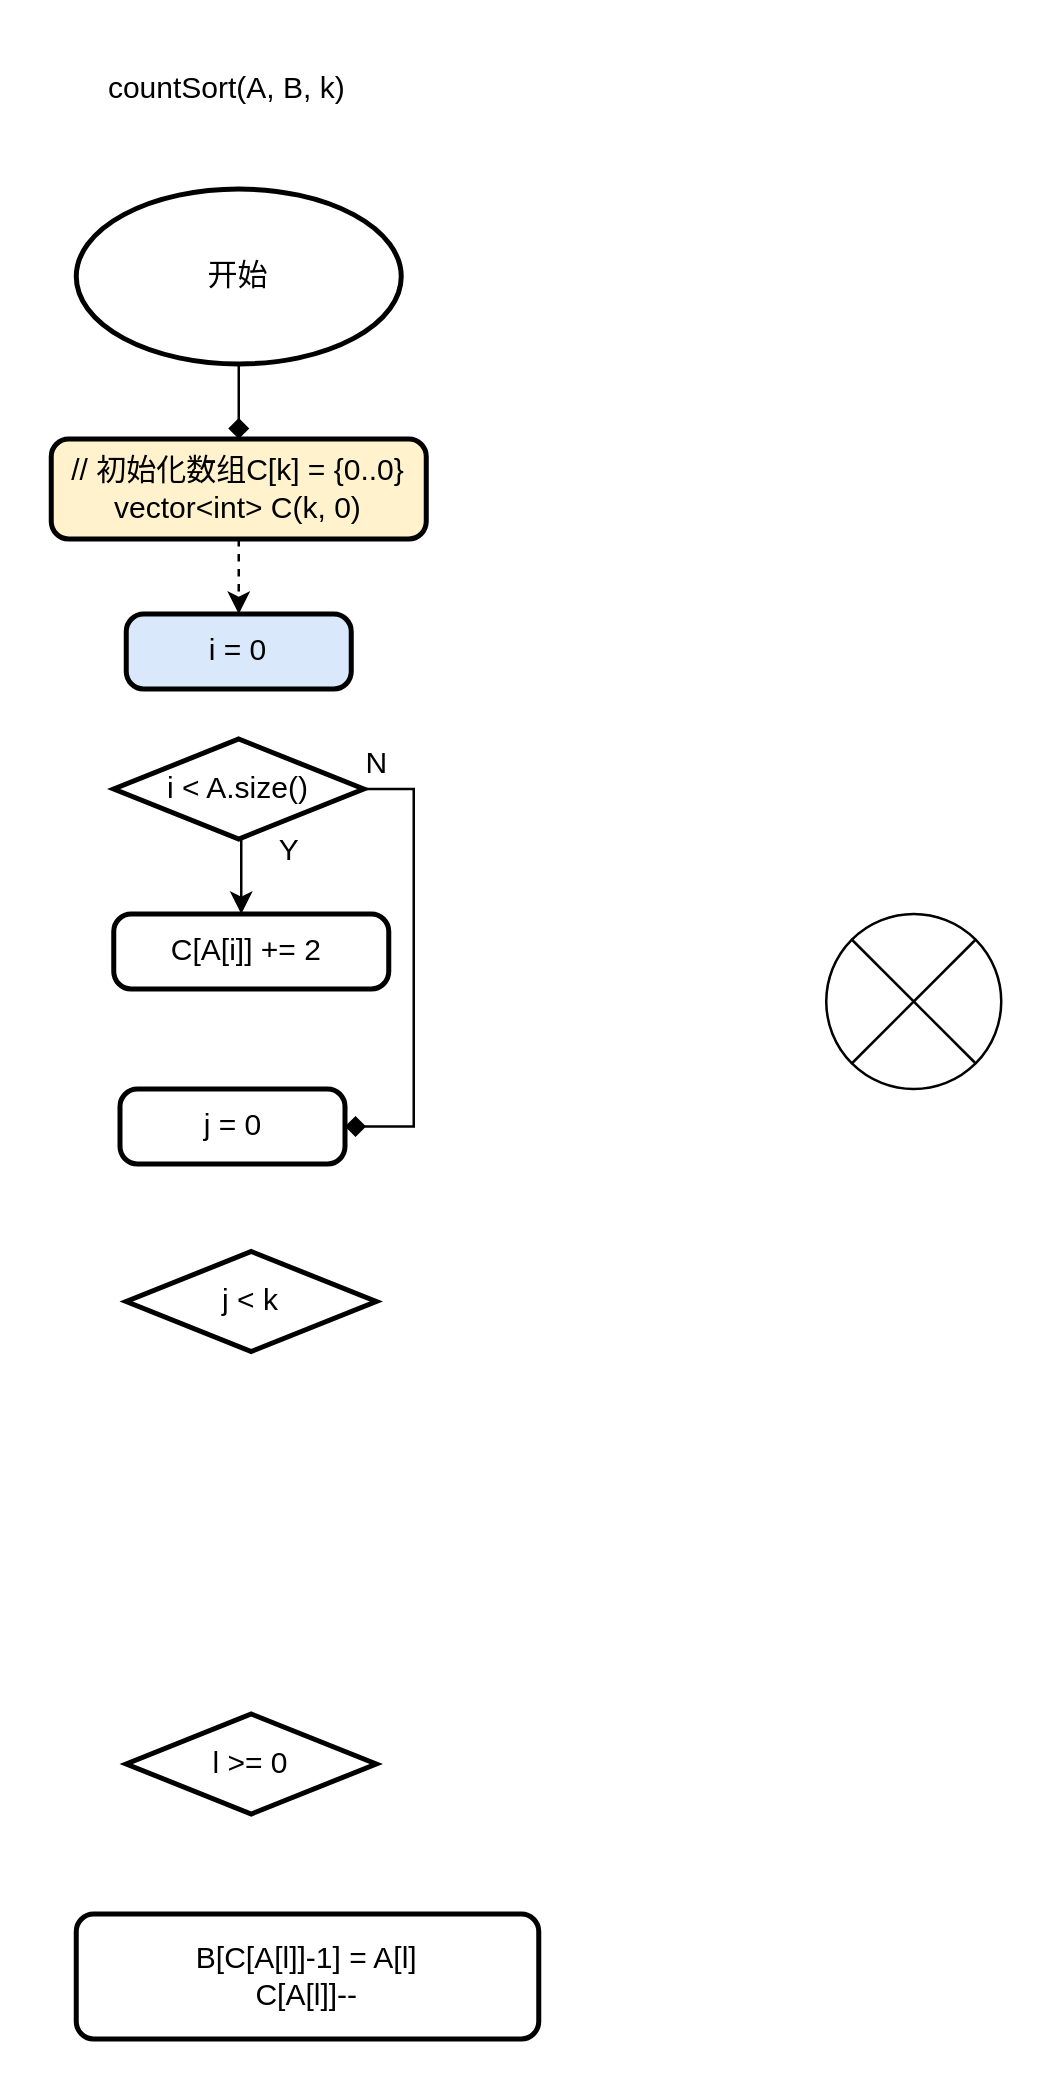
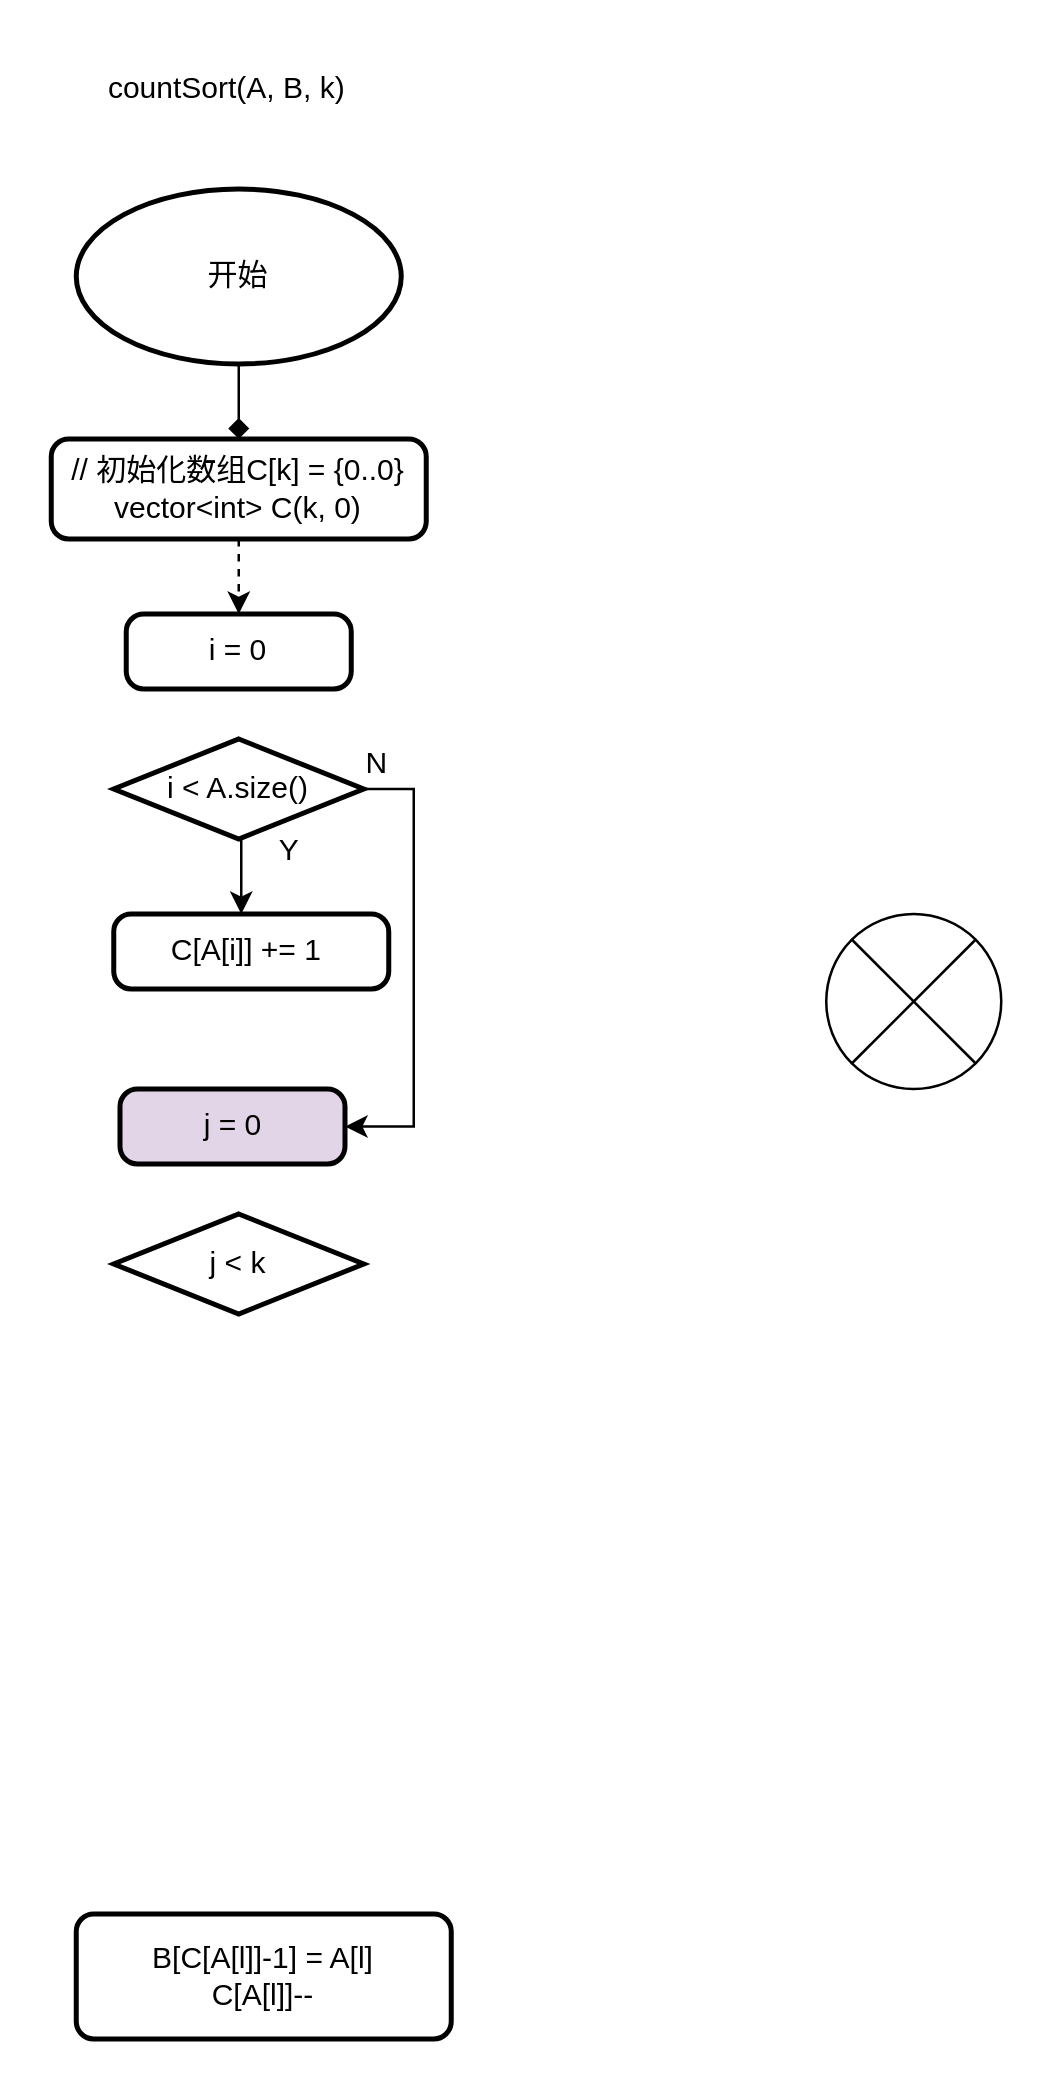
- <mxCell id="4" value="// 初始化数组C[k] = {0..0}&lt;br&gt;vector&amp;lt;int&amp;gt; C(k, 0)" style="rounded=1;whiteSpace=wrap;html=1;absoluteArcSize=1;arcSize=14;strokeWidth=2;fillColor=#fff2cc;" vertex="1" parent="1"><mxGeometry x="20" y="175" width="150" height="40" as="geometry" /></mxCell>
+ <mxCell id="4" value="// 初始化数组C[k] = {0..0}&lt;br&gt;vector&amp;lt;int&amp;gt; C(k, 0)" style="rounded=1;whiteSpace=wrap;html=1;absoluteArcSize=1;arcSize=14;strokeWidth=2;" vertex="1" parent="1"><mxGeometry x="20" y="175" width="150" height="40" as="geometry" /></mxCell>
- <mxCell id="9" value="i = 0" style="rounded=1;whiteSpace=wrap;html=1;absoluteArcSize=1;arcSize=14;strokeWidth=2;fillColor=#dae8fc;" vertex="1" parent="1"><mxGeometry x="50" y="245" width="90" height="30" as="geometry" /></mxCell>
+ <mxCell id="9" value="i = 0" style="rounded=1;whiteSpace=wrap;html=1;absoluteArcSize=1;arcSize=14;strokeWidth=2;" vertex="1" parent="1"><mxGeometry x="50" y="245" width="90" height="30" as="geometry" /></mxCell>
- <mxCell id="2" value="C[A[i]] += 2&amp;nbsp;" style="rounded=1;whiteSpace=wrap;html=1;absoluteArcSize=1;arcSize=14;strokeWidth=2;" vertex="1" parent="1"><mxGeometry x="45" y="365" width="110" height="30" as="geometry" /></mxCell>
+ <mxCell id="2" value="C[A[i]] += 1&amp;nbsp;" style="rounded=1;whiteSpace=wrap;html=1;absoluteArcSize=1;arcSize=14;strokeWidth=2;" vertex="1" parent="1"><mxGeometry x="45" y="365" width="110" height="30" as="geometry" /></mxCell>
- <mxCell id="15" value="j = 0" style="rounded=1;whiteSpace=wrap;html=1;absoluteArcSize=1;arcSize=14;strokeWidth=2;" vertex="1" parent="1"><mxGeometry x="47.5" y="435" width="90" height="30" as="geometry" /></mxCell>
+ <mxCell id="15" value="j = 0" style="rounded=1;whiteSpace=wrap;html=1;absoluteArcSize=1;arcSize=14;strokeWidth=2;fillColor=#e1d5e7;" vertex="1" parent="1"><mxGeometry x="47.5" y="435" width="90" height="30" as="geometry" /></mxCell>
- <mxCell id="11" style="edgeStyle=orthogonalEdgeStyle;rounded=0;orthogonalLoop=1;jettySize=auto;html=1;exitX=1;exitY=0.5;exitDx=0;exitDy=0;exitPerimeter=0;entryX=1;entryY=0.5;entryDx=0;entryDy=0;endArrow=diamond;" edge="1" parent="1" source="12" target="15"><mxGeometry relative="1" as="geometry" /></mxCell>
+ <mxCell id="11" style="edgeStyle=orthogonalEdgeStyle;rounded=0;orthogonalLoop=1;jettySize=auto;html=1;exitX=1;exitY=0.5;exitDx=0;exitDy=0;exitPerimeter=0;entryX=1;entryY=0.5;entryDx=0;entryDy=0;" edge="1" parent="1" source="12" target="15"><mxGeometry relative="1" as="geometry" /></mxCell>
- <mxCell id="14" value="j &amp;lt; k" style="strokeWidth=2;html=1;shape=mxgraph.flowchart.decision;whiteSpace=wrap;" vertex="1" parent="1"><mxGeometry x="50" y="500" width="100" height="40" as="geometry" /></mxCell>
+ <mxCell id="14" value="j &amp;lt; k" style="strokeWidth=2;html=1;shape=mxgraph.flowchart.decision;whiteSpace=wrap;" vertex="1" parent="1"><mxGeometry x="45" y="485" width="100" height="40" as="geometry" /></mxCell>
- <mxCell id="18" value="l &amp;gt;= 0" style="strokeWidth=2;html=1;shape=mxgraph.flowchart.decision;whiteSpace=wrap;" vertex="1" parent="1"><mxGeometry x="50" y="685" width="100" height="40" as="geometry" /></mxCell>
- <mxCell id="17" value="&lt;div&gt;B[C[A[l]]-1] = A[l]&lt;/div&gt;&lt;div&gt;C[A[l]]--&lt;/div&gt;" style="rounded=1;whiteSpace=wrap;html=1;absoluteArcSize=1;arcSize=14;strokeWidth=2;" vertex="1" parent="1"><mxGeometry x="30" y="765" width="185" height="50" as="geometry" /></mxCell>
+ <mxCell id="17" value="&lt;div&gt;B[C[A[l]]-1] = A[l]&lt;/div&gt;&lt;div&gt;C[A[l]]--&lt;/div&gt;" style="rounded=1;whiteSpace=wrap;html=1;absoluteArcSize=1;arcSize=14;strokeWidth=2;" vertex="1" parent="1"><mxGeometry x="30" y="765" width="150" height="50" as="geometry" /></mxCell>
